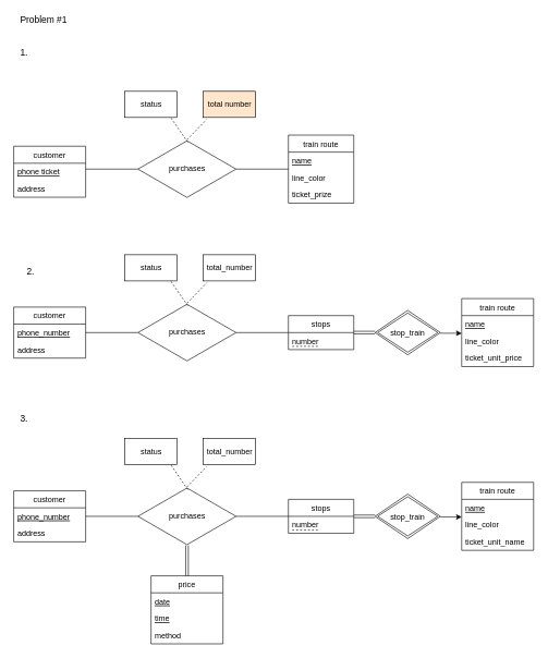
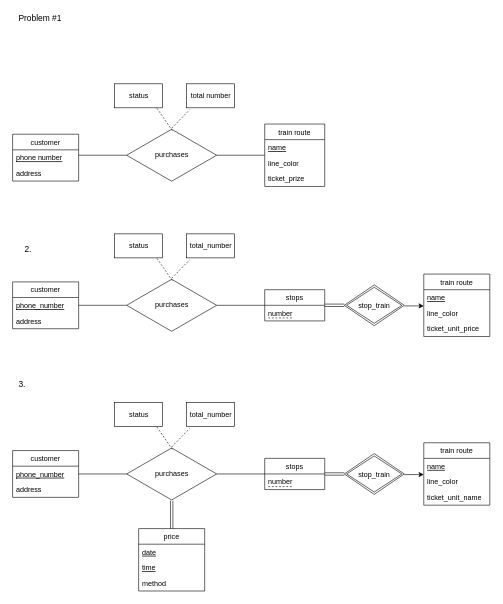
- <mxCell id="59" value="&lt;font style=&quot;font-size: 14px&quot;&gt;1.&lt;/font&gt;" style="text;html=1;resizable=0;autosize=1;align=center;verticalAlign=middle;points=[];fillColor=none;strokeColor=none;rounded=0;" vertex="1" parent="1"><mxGeometry x="20.5" y="70" width="30" height="20" as="geometry" /></mxCell>
- <mxCell id="11" value="total number" style="rounded=0;whiteSpace=wrap;html=1;fillColor=#ffe6cc;" vertex="1" parent="1"><mxGeometry x="310.5" y="139" width="80" height="40" as="geometry" /></mxCell>
+ <mxCell id="11" value="total number" style="rounded=0;whiteSpace=wrap;html=1;" vertex="1" parent="1"><mxGeometry x="310.5" y="139" width="80" height="40" as="geometry" /></mxCell>
- <mxCell id="3" value="phone ticket" style="text;strokeColor=none;fillColor=none;align=left;verticalAlign=top;spacingLeft=4;spacingRight=4;overflow=hidden;rotatable=0;points=[[0,0.5],[1,0.5]];portConstraint=eastwest;fontStyle=4" vertex="1" parent="2"><mxGeometry y="26" width="110" height="26" as="geometry" /></mxCell>
+ <mxCell id="3" value="phone number" style="text;strokeColor=none;fillColor=none;align=left;verticalAlign=top;spacingLeft=4;spacingRight=4;overflow=hidden;rotatable=0;points=[[0,0.5],[1,0.5]];portConstraint=eastwest;fontStyle=4" vertex="1" parent="2"><mxGeometry y="26" width="110" height="26" as="geometry" /></mxCell>
